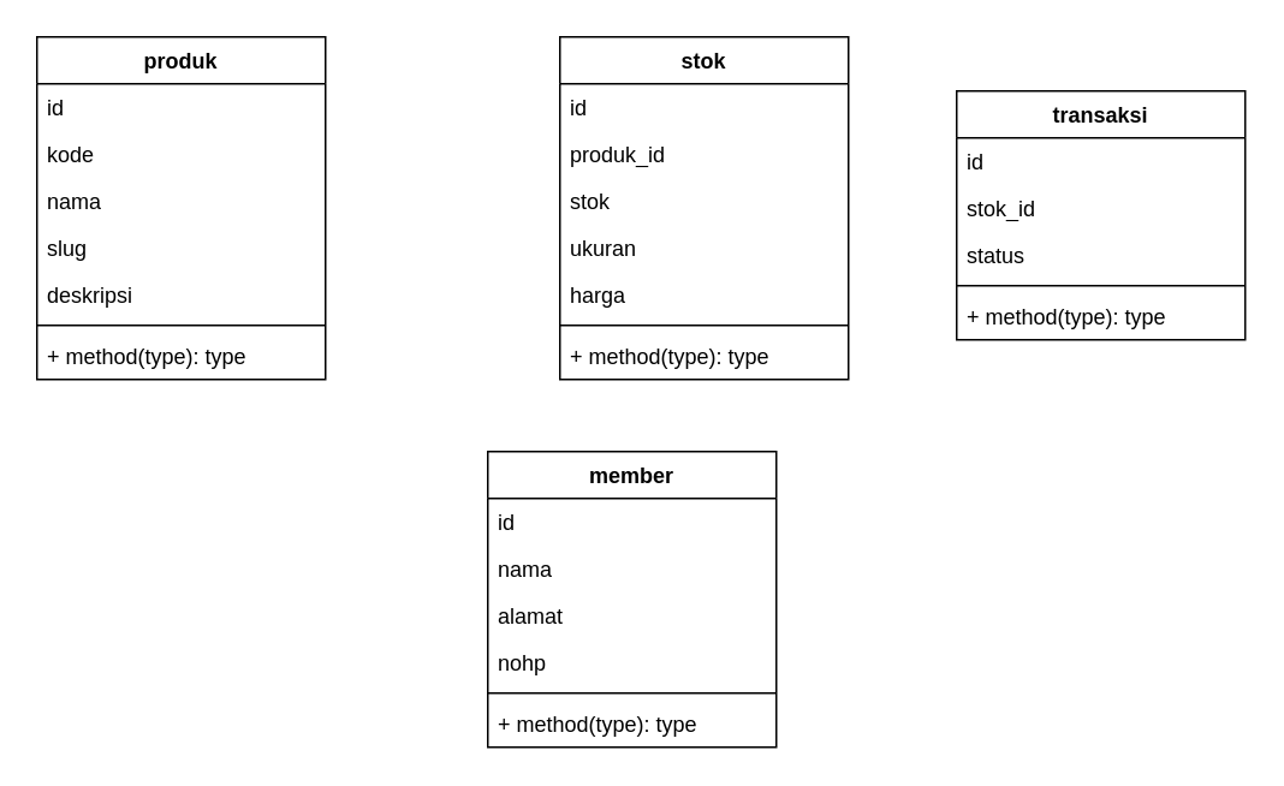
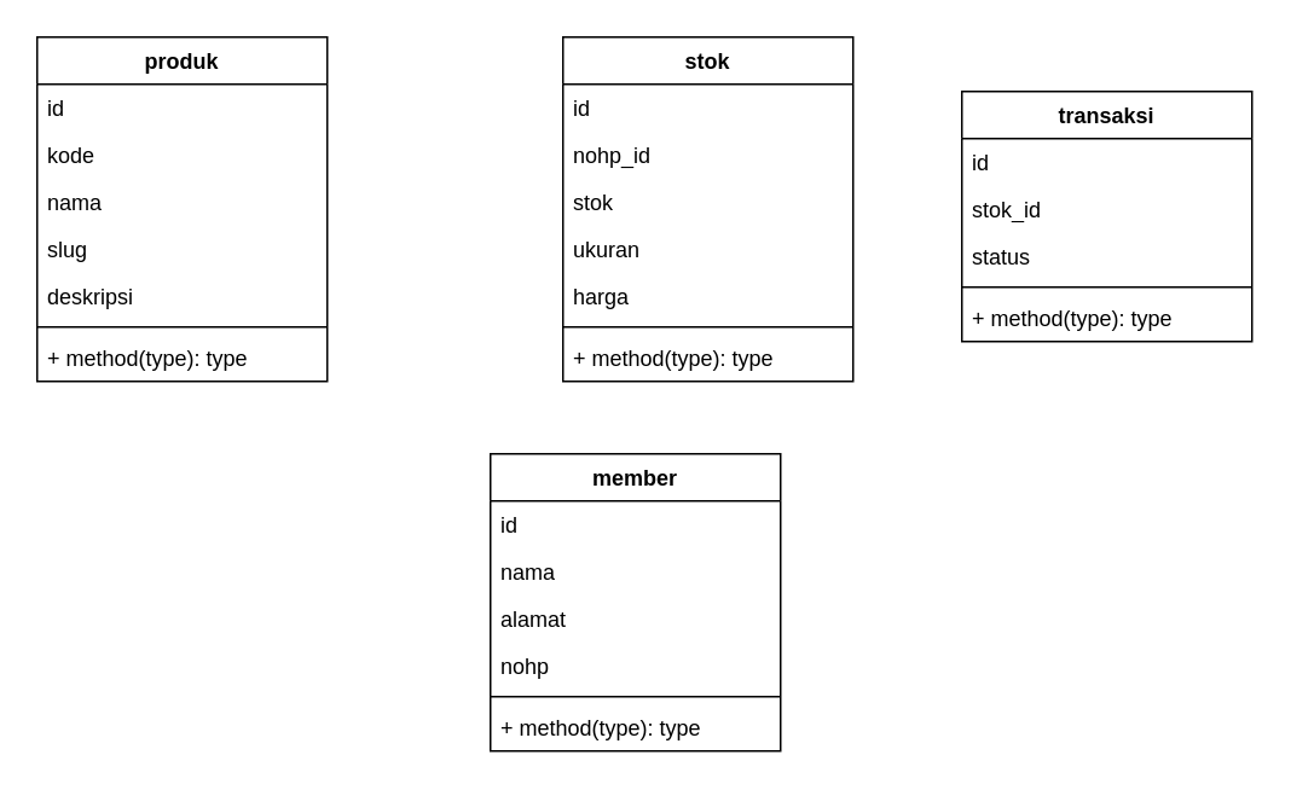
- <mxCell id="12" value="produk_id" style="text;strokeColor=none;fillColor=none;align=left;verticalAlign=top;spacingLeft=4;spacingRight=4;overflow=hidden;rotatable=0;points=[[0,0.5],[1,0.5]];portConstraint=eastwest;whiteSpace=wrap;html=1;" vertex="1" parent="10"><mxGeometry y="52" width="160" height="26" as="geometry" /></mxCell>
+ <mxCell id="12" value="nohp_id" style="text;strokeColor=none;fillColor=none;align=left;verticalAlign=top;spacingLeft=4;spacingRight=4;overflow=hidden;rotatable=0;points=[[0,0.5],[1,0.5]];portConstraint=eastwest;whiteSpace=wrap;html=1;" vertex="1" parent="10"><mxGeometry y="52" width="160" height="26" as="geometry" /></mxCell>
